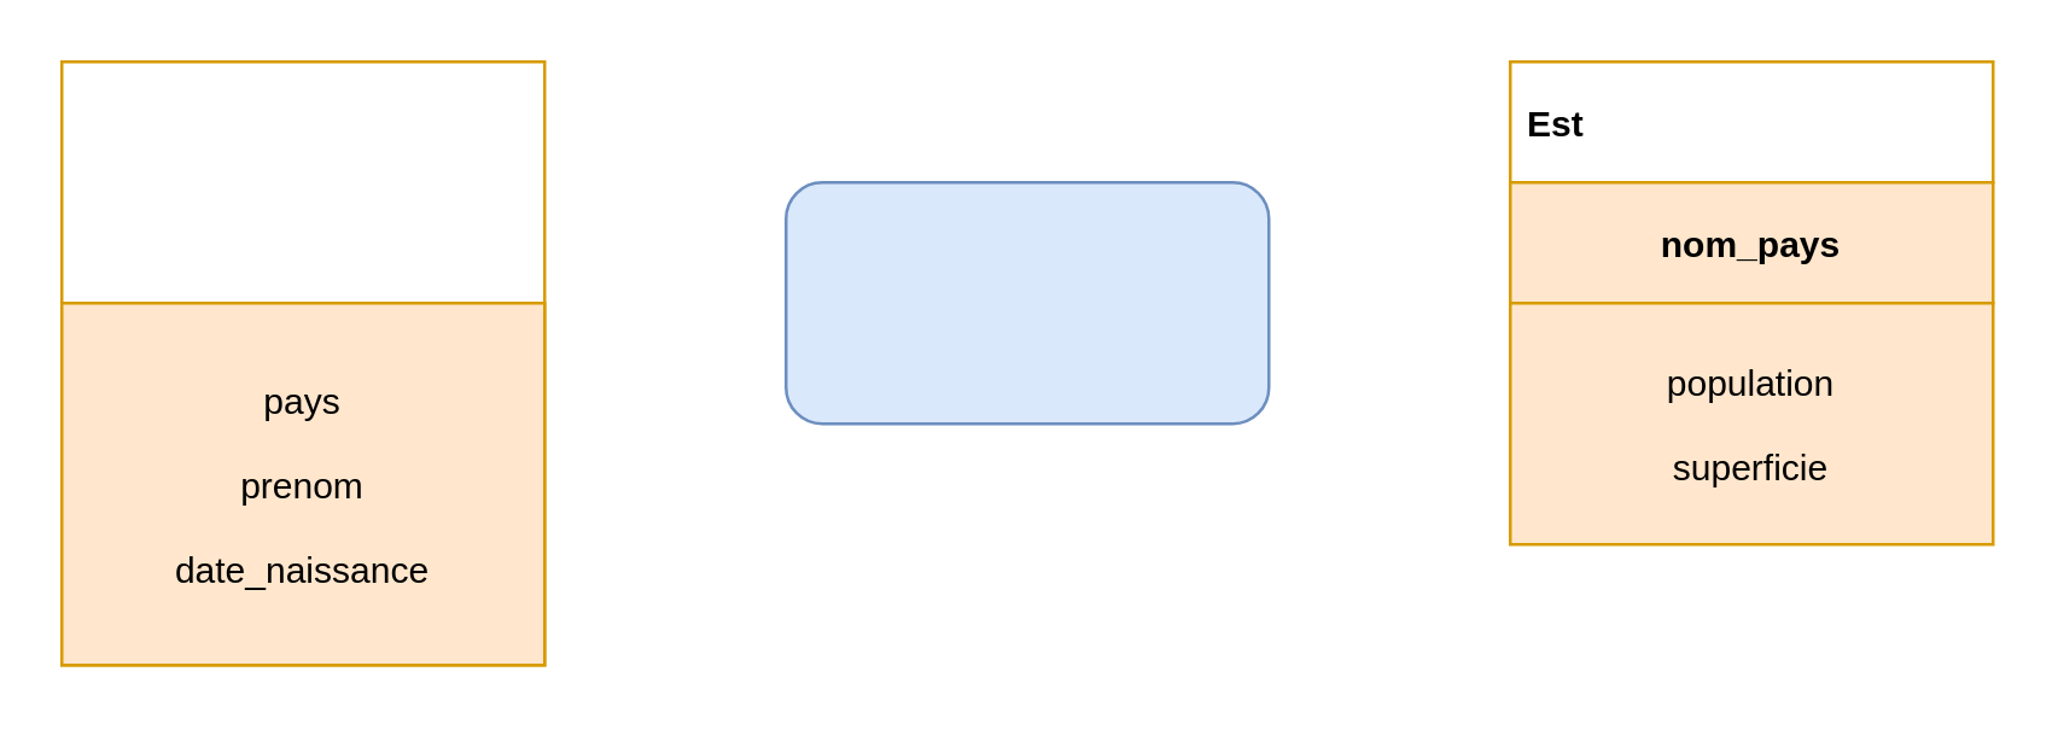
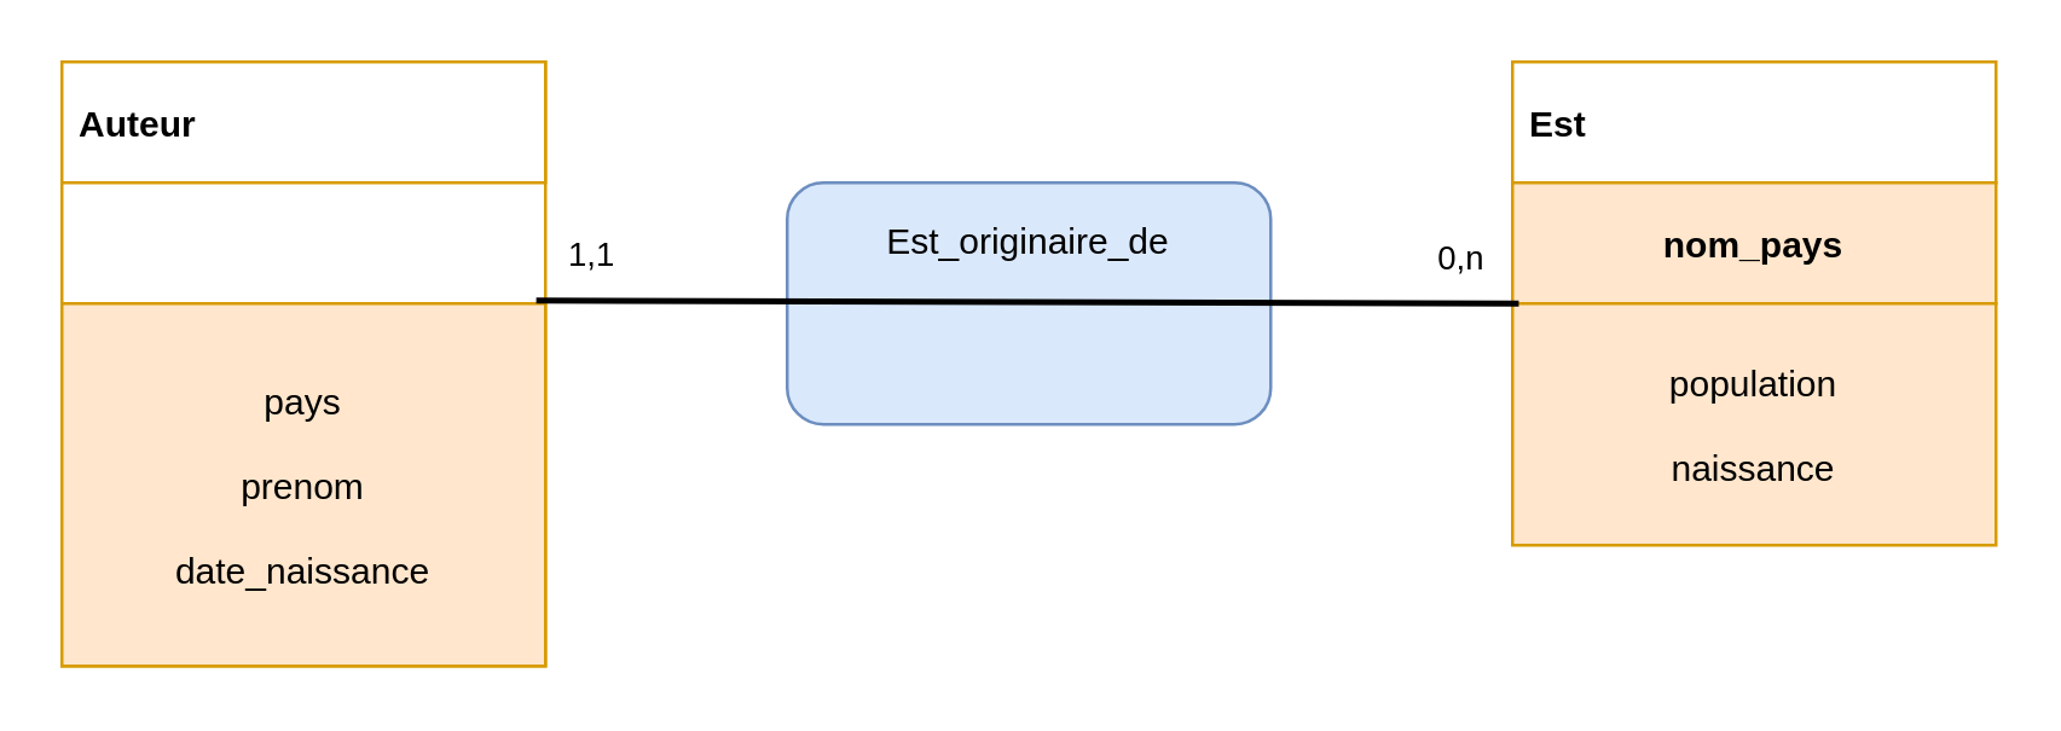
+ <mxCell id="3" value="Auteur" style="text;align=left;verticalAlign=middle;spacingLeft=4;spacingRight=4;overflow=hidden;rotatable=0;points=[[0,0.5],[1,0.5]];portConstraint=eastwest;fontStyle=1;fillColor=#ffffff;strokeColor=#D79B00;" parent="2" vertex="1"><mxGeometry width="160" height="40" as="geometry" /></mxCell>
+ <mxCell id="11" value="Est_originaire_de" style="text;html=1;strokeColor=none;fillColor=none;align=center;verticalAlign=middle;whiteSpace=wrap;rounded=0;" parent="9" vertex="1"><mxGeometry width="160" height="40" as="geometry" /></mxCell>
+ <mxCell id="13" value="&lt;div&gt;&lt;br&gt;&lt;/div&gt;&lt;div&gt;&lt;br&gt;&lt;/div&gt;" style="endArrow=none;html=1;strokeWidth=2;rounded=0;endFill=0;exitX=0.981;exitY=-0.008;exitDx=0;exitDy=0;exitPerimeter=0;entryX=0.013;entryY=1;entryDx=0;entryDy=0;entryPerimeter=0;" parent="1" source="4" target="7" edge="1"><mxGeometry relative="1" as="geometry"><mxPoint x="160.08" y="-54" as="sourcePoint" /><mxPoint x="559.96" y="20" as="targetPoint" /><mxPoint as="offset" /></mxGeometry></mxCell>
+ <mxCell id="14" value="&lt;div&gt;1,1&lt;/div&gt;" style="edgeLabel;resizable=0;html=1;align=left;verticalAlign=bottom;labelBackgroundColor=none;" parent="13" connectable="0" vertex="1"><mxGeometry x="-1" relative="1" as="geometry"><mxPoint x="8.92" y="-7.52" as="offset" /></mxGeometry></mxCell>
+ <mxCell id="15" value="0,n" style="edgeLabel;resizable=0;html=1;align=right;verticalAlign=bottom;labelBackgroundColor=none;" parent="13" connectable="0" vertex="1"><mxGeometry x="1" relative="1" as="geometry"><mxPoint x="-10.96" y="-6.99" as="offset" /></mxGeometry></mxCell>
- <mxCell id="8" value="population&#10;&#10;superficie" style="text;align=center;verticalAlign=middle;spacingLeft=4;spacingRight=4;overflow=hidden;rotatable=0;points=[[0,0.5],[1,0.5]];portConstraint=eastwest;fontStyle=0;fillColor=#ffe6cc;strokeColor=#d79b00;" parent="5" vertex="1"><mxGeometry y="80" width="160" height="80" as="geometry" /></mxCell>
+ <mxCell id="8" value="population&#10;&#10;naissance" style="text;align=center;verticalAlign=middle;spacingLeft=4;spacingRight=4;overflow=hidden;rotatable=0;points=[[0,0.5],[1,0.5]];portConstraint=eastwest;fontStyle=0;fillColor=#ffe6cc;strokeColor=#d79b00;" parent="5" vertex="1"><mxGeometry y="80" width="160" height="80" as="geometry" /></mxCell>
